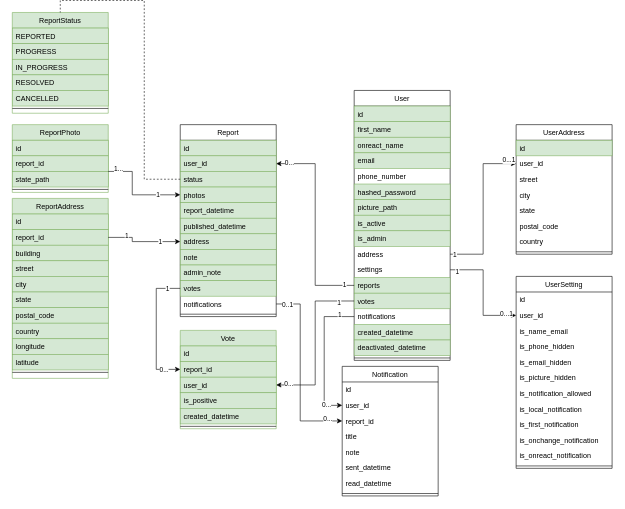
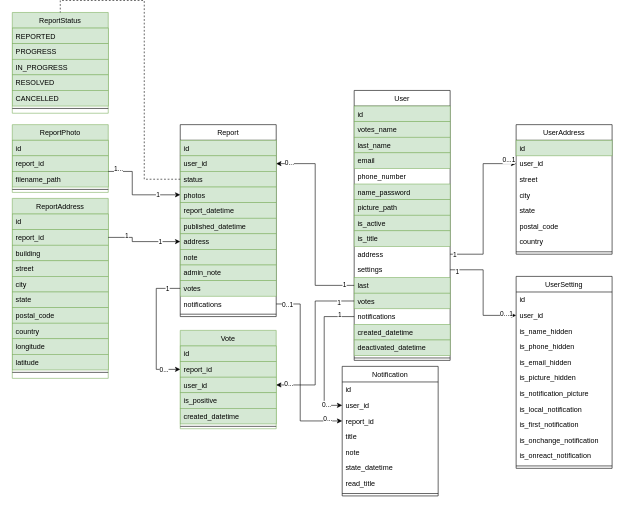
- <mxCell id="4" value="first_name" style="text;align=left;verticalAlign=top;spacingLeft=4;spacingRight=4;overflow=hidden;rotatable=0;points=[[0,0.5],[1,0.5]];portConstraint=eastwest;fillColor=#d5e8d4;strokeColor=#82b366;" parent="2" vertex="1"><mxGeometry y="52" width="160" height="26" as="geometry" /></mxCell>
+ <mxCell id="4" value="votes_name" style="text;align=left;verticalAlign=top;spacingLeft=4;spacingRight=4;overflow=hidden;rotatable=0;points=[[0,0.5],[1,0.5]];portConstraint=eastwest;fillColor=#d5e8d4;strokeColor=#82b366;" parent="2" vertex="1"><mxGeometry y="52" width="160" height="26" as="geometry" /></mxCell>
- <mxCell id="5" value="onreact_name" style="text;align=left;verticalAlign=top;spacingLeft=4;spacingRight=4;overflow=hidden;rotatable=0;points=[[0,0.5],[1,0.5]];portConstraint=eastwest;rounded=0;shadow=0;html=0;fillColor=#d5e8d4;strokeColor=#82b366;" parent="2" vertex="1"><mxGeometry y="78" width="160" height="26" as="geometry" /></mxCell>
+ <mxCell id="5" value="last_name" style="text;align=left;verticalAlign=top;spacingLeft=4;spacingRight=4;overflow=hidden;rotatable=0;points=[[0,0.5],[1,0.5]];portConstraint=eastwest;rounded=0;shadow=0;html=0;fillColor=#d5e8d4;strokeColor=#82b366;" parent="2" vertex="1"><mxGeometry y="78" width="160" height="26" as="geometry" /></mxCell>
- <mxCell id="75" value="state_path" style="text;align=left;verticalAlign=top;spacingLeft=4;spacingRight=4;overflow=hidden;rotatable=0;points=[[0,0.5],[1,0.5]];portConstraint=eastwest;rounded=0;shadow=0;html=0;fillColor=#d5e8d4;strokeColor=#82b366;" parent="72" vertex="1"><mxGeometry y="78" width="160" height="26" as="geometry" /></mxCell>
+ <mxCell id="75" value="filename_path" style="text;align=left;verticalAlign=top;spacingLeft=4;spacingRight=4;overflow=hidden;rotatable=0;points=[[0,0.5],[1,0.5]];portConstraint=eastwest;rounded=0;shadow=0;html=0;fillColor=#d5e8d4;strokeColor=#82b366;" parent="72" vertex="1"><mxGeometry y="78" width="160" height="26" as="geometry" /></mxCell>
- <mxCell id="8" value="hashed_password" style="text;align=left;verticalAlign=top;spacingLeft=4;spacingRight=4;overflow=hidden;rotatable=0;points=[[0,0.5],[1,0.5]];portConstraint=eastwest;rounded=0;shadow=0;html=0;fillColor=#d5e8d4;strokeColor=#82b366;" parent="2" vertex="1"><mxGeometry y="156" width="160" height="26" as="geometry" /></mxCell>
+ <mxCell id="8" value="name_password" style="text;align=left;verticalAlign=top;spacingLeft=4;spacingRight=4;overflow=hidden;rotatable=0;points=[[0,0.5],[1,0.5]];portConstraint=eastwest;rounded=0;shadow=0;html=0;fillColor=#d5e8d4;strokeColor=#82b366;" parent="2" vertex="1"><mxGeometry y="156" width="160" height="26" as="geometry" /></mxCell>
- <mxCell id="11" value="is_admin" style="text;align=left;verticalAlign=top;spacingLeft=4;spacingRight=4;overflow=hidden;rotatable=0;points=[[0,0.5],[1,0.5]];portConstraint=eastwest;rounded=0;shadow=0;html=0;fillColor=#d5e8d4;strokeColor=#82b366;" parent="2" vertex="1"><mxGeometry y="234" width="160" height="26" as="geometry" /></mxCell>
+ <mxCell id="11" value="is_title" style="text;align=left;verticalAlign=top;spacingLeft=4;spacingRight=4;overflow=hidden;rotatable=0;points=[[0,0.5],[1,0.5]];portConstraint=eastwest;rounded=0;shadow=0;html=0;fillColor=#d5e8d4;strokeColor=#82b366;" parent="2" vertex="1"><mxGeometry y="234" width="160" height="26" as="geometry" /></mxCell>
- <mxCell id="14" value="reports" style="text;align=left;verticalAlign=top;spacingLeft=4;spacingRight=4;overflow=hidden;rotatable=0;points=[[0,0.5],[1,0.5]];portConstraint=eastwest;rounded=0;shadow=0;html=0;fillColor=#d5e8d4;strokeColor=#82b366;" parent="2" vertex="1"><mxGeometry y="312" width="160" height="26" as="geometry" /></mxCell>
+ <mxCell id="14" value="last" style="text;align=left;verticalAlign=top;spacingLeft=4;spacingRight=4;overflow=hidden;rotatable=0;points=[[0,0.5],[1,0.5]];portConstraint=eastwest;rounded=0;shadow=0;html=0;fillColor=#d5e8d4;strokeColor=#82b366;" parent="2" vertex="1"><mxGeometry y="312" width="160" height="26" as="geometry" /></mxCell>
- <mxCell id="35" value="is_name_email" style="text;align=left;verticalAlign=top;spacingLeft=4;spacingRight=4;overflow=hidden;rotatable=0;points=[[0,0.5],[1,0.5]];portConstraint=eastwest;" parent="32" vertex="1"><mxGeometry y="78" width="160" height="26" as="geometry" /></mxCell>
+ <mxCell id="35" value="is_name_hidden" style="text;align=left;verticalAlign=top;spacingLeft=4;spacingRight=4;overflow=hidden;rotatable=0;points=[[0,0.5],[1,0.5]];portConstraint=eastwest;" parent="32" vertex="1"><mxGeometry y="78" width="160" height="26" as="geometry" /></mxCell>
- <mxCell id="39" value="is_notification_allowed" style="text;align=left;verticalAlign=top;spacingLeft=4;spacingRight=4;overflow=hidden;rotatable=0;points=[[0,0.5],[1,0.5]];portConstraint=eastwest;" parent="32" vertex="1"><mxGeometry y="182" width="160" height="26" as="geometry" /></mxCell>
+ <mxCell id="39" value="is_notification_picture" style="text;align=left;verticalAlign=top;spacingLeft=4;spacingRight=4;overflow=hidden;rotatable=0;points=[[0,0.5],[1,0.5]];portConstraint=eastwest;" parent="32" vertex="1"><mxGeometry y="182" width="160" height="26" as="geometry" /></mxCell>
- <mxCell id="114" value="sent_datetime" style="text;align=left;verticalAlign=top;spacingLeft=4;spacingRight=4;overflow=hidden;rotatable=0;points=[[0,0.5],[1,0.5]];portConstraint=eastwest;" parent="108" vertex="1"><mxGeometry y="156" width="160" height="26" as="geometry" /></mxCell>
+ <mxCell id="114" value="state_datetime" style="text;align=left;verticalAlign=top;spacingLeft=4;spacingRight=4;overflow=hidden;rotatable=0;points=[[0,0.5],[1,0.5]];portConstraint=eastwest;" parent="108" vertex="1"><mxGeometry y="156" width="160" height="26" as="geometry" /></mxCell>
- <mxCell id="115" value="read_datetime" style="text;align=left;verticalAlign=top;spacingLeft=4;spacingRight=4;overflow=hidden;rotatable=0;points=[[0,0.5],[1,0.5]];portConstraint=eastwest;" parent="108" vertex="1"><mxGeometry y="182" width="160" height="26" as="geometry" /></mxCell>
+ <mxCell id="115" value="read_title" style="text;align=left;verticalAlign=top;spacingLeft=4;spacingRight=4;overflow=hidden;rotatable=0;points=[[0,0.5],[1,0.5]];portConstraint=eastwest;" parent="108" vertex="1"><mxGeometry y="182" width="160" height="26" as="geometry" /></mxCell>
